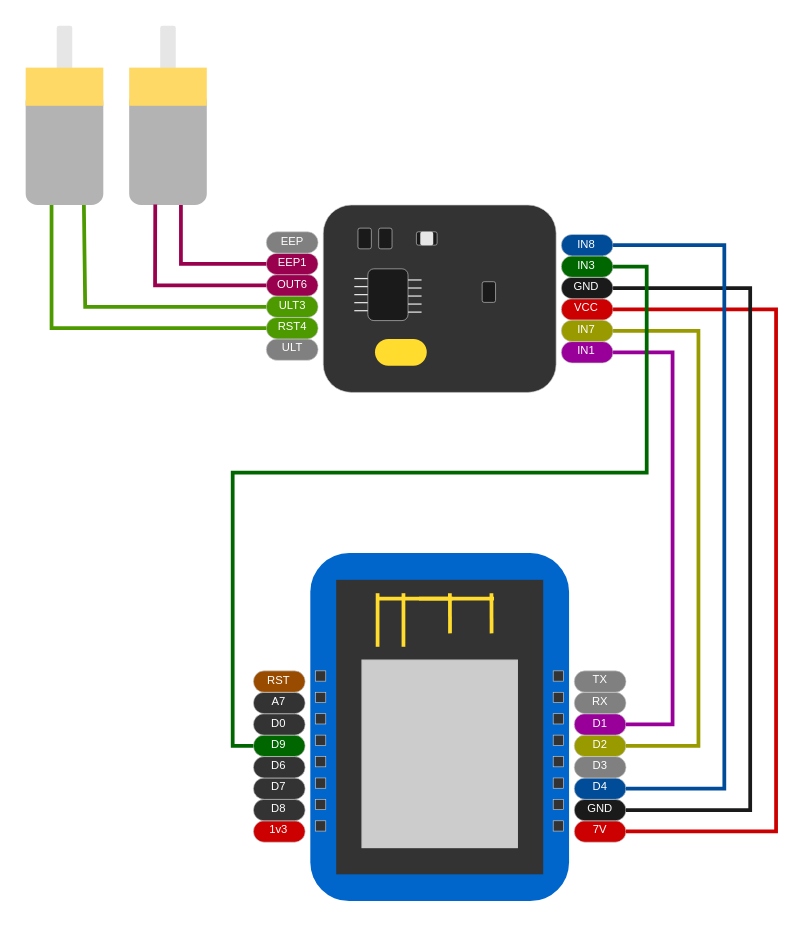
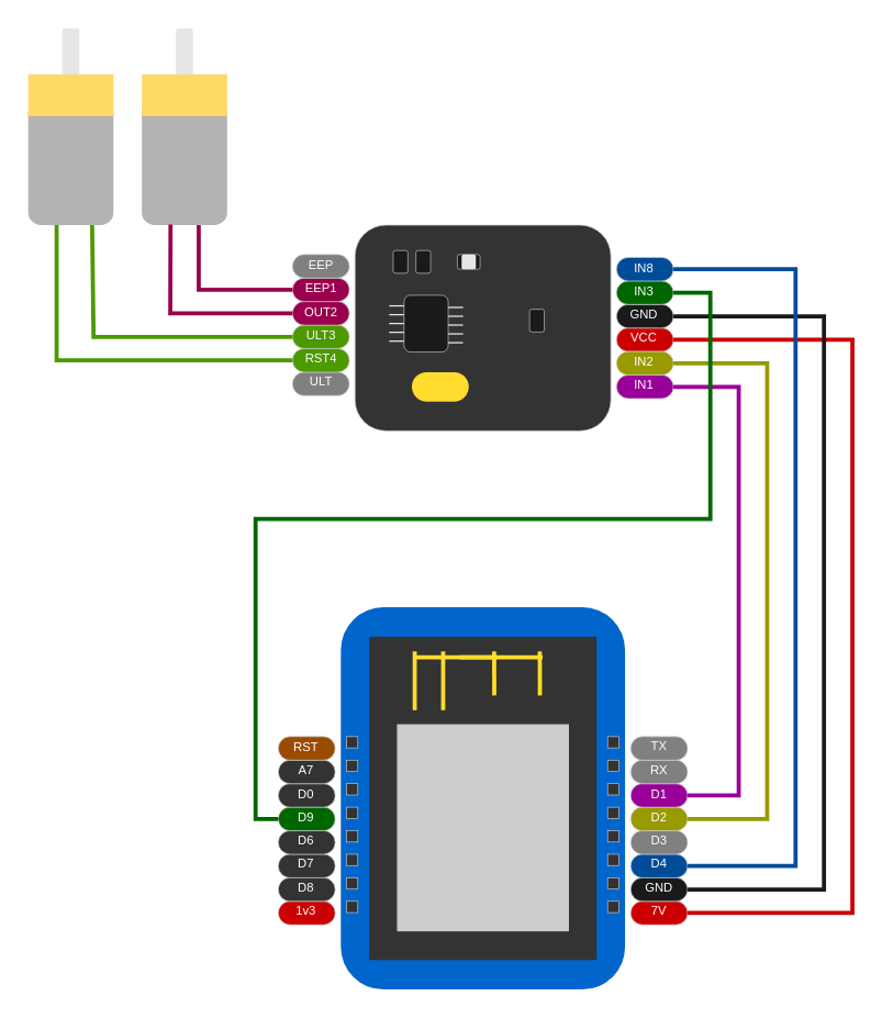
- <mxCell id="83" value="&lt;font style=&quot;font-size: 9px;&quot;&gt;OUT6&lt;/font&gt;" style="text;html=1;strokeColor=none;fillColor=none;align=center;verticalAlign=middle;whiteSpace=wrap;rounded=0;fontSize=6;fontColor=#FFFFFF;movable=1;resizable=1;rotatable=1;deletable=1;editable=1;connectable=1;" vertex="1" parent="2"><mxGeometry x="196.56" y="194.64" width="33.1" height="24.71" as="geometry" /></mxCell>
+ <mxCell id="83" value="&lt;font style=&quot;font-size: 9px;&quot;&gt;OUT2&lt;/font&gt;" style="text;html=1;strokeColor=none;fillColor=none;align=center;verticalAlign=middle;whiteSpace=wrap;rounded=0;fontSize=6;fontColor=#FFFFFF;movable=1;resizable=1;rotatable=1;deletable=1;editable=1;connectable=1;" vertex="1" parent="2"><mxGeometry x="196.56" y="194.64" width="33.1" height="24.71" as="geometry" /></mxCell>
- <mxCell id="103" value="&lt;font style=&quot;font-size: 9px;&quot;&gt;IN7&lt;/font&gt;" style="text;html=1;strokeColor=none;fillColor=none;align=center;verticalAlign=middle;whiteSpace=wrap;rounded=0;fontSize=6;fontColor=#FFFFFF;movable=1;resizable=1;rotatable=1;deletable=1;editable=1;connectable=1;" vertex="1" parent="2"><mxGeometry x="432.414" y="234.333" width="33.103" height="17.125" as="geometry" /></mxCell>
+ <mxCell id="103" value="&lt;font style=&quot;font-size: 9px;&quot;&gt;IN2&lt;/font&gt;" style="text;html=1;strokeColor=none;fillColor=none;align=center;verticalAlign=middle;whiteSpace=wrap;rounded=0;fontSize=6;fontColor=#FFFFFF;movable=1;resizable=1;rotatable=1;deletable=1;editable=1;connectable=1;" vertex="1" parent="2"><mxGeometry x="432.414" y="234.333" width="33.103" height="17.125" as="geometry" /></mxCell>
